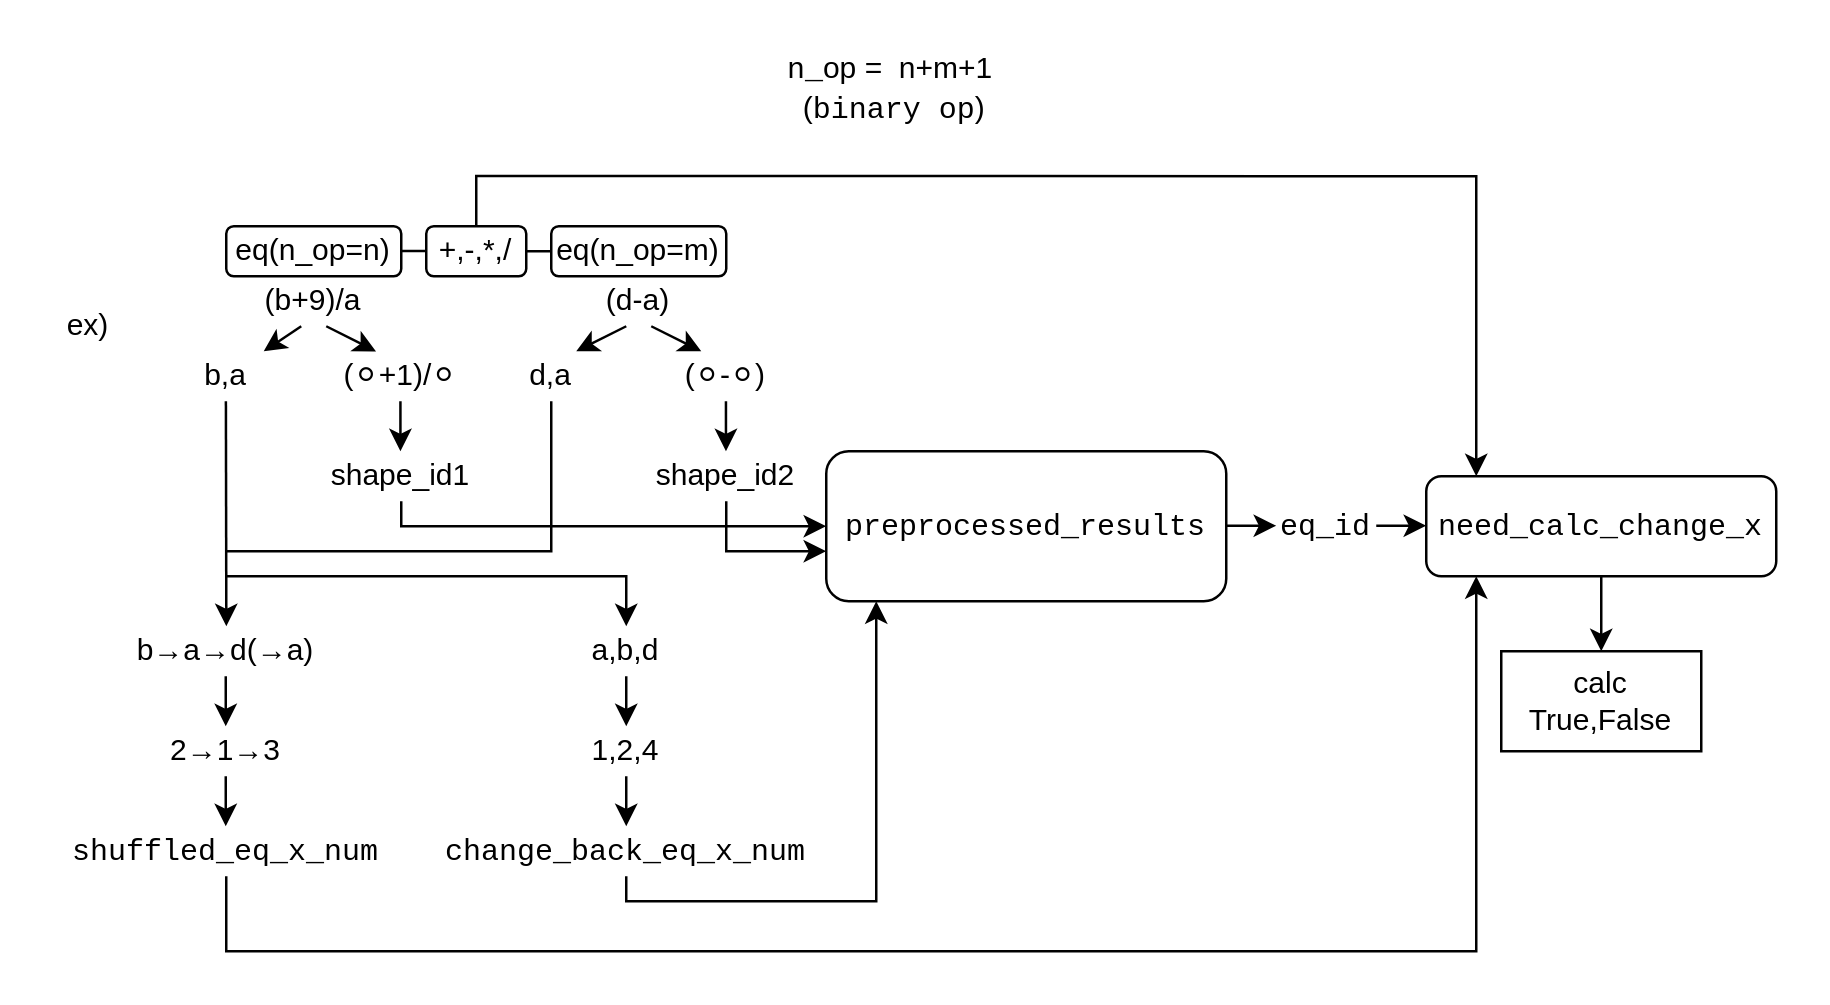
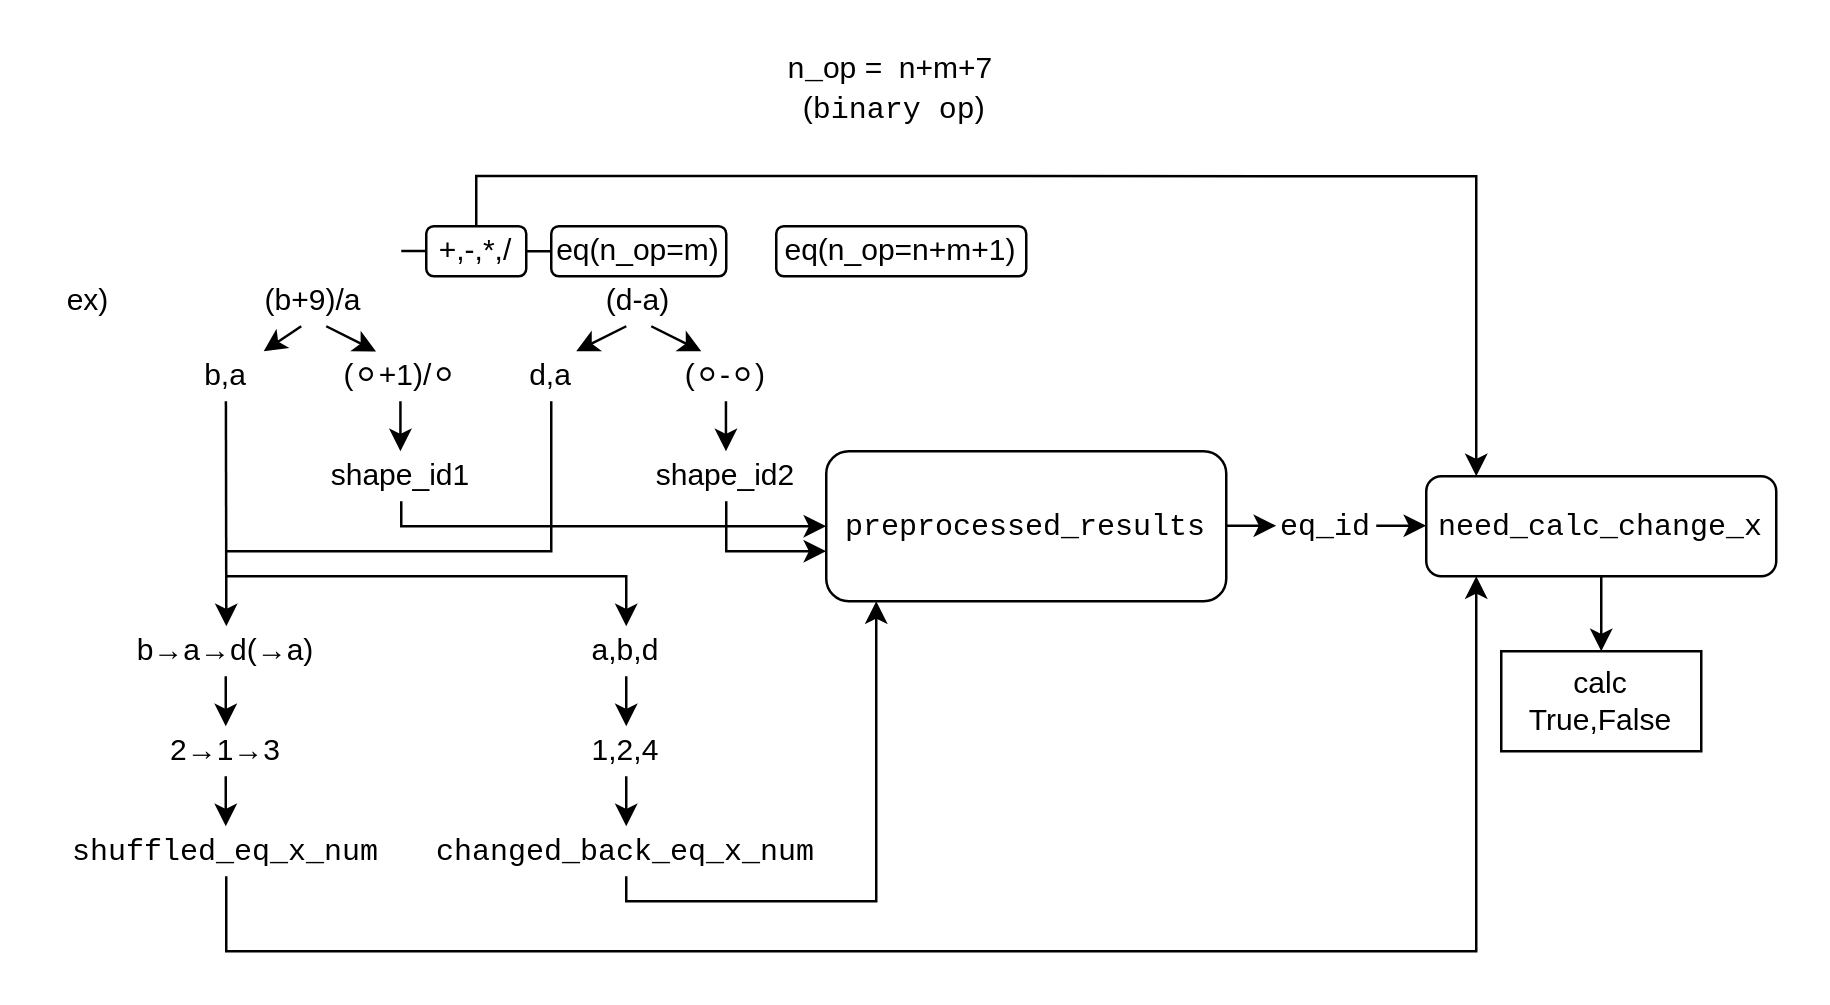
- <mxCell id="2" value="&lt;span style=&quot;font-family: Menlo, Monaco, &amp;quot;Courier New&amp;quot;, monospace; text-align: start; white-space: pre;&quot;&gt;n_&lt;/span&gt;op = &amp;nbsp;n+m+1&amp;nbsp;&lt;div&gt;(&lt;span style=&quot;font-family: Menlo, Monaco, &amp;quot;Courier New&amp;quot;, monospace; text-align: start; white-space: pre;&quot;&gt;binary op&lt;/span&gt;)&lt;br&gt;&lt;/div&gt;" style="text;html=1;align=center;verticalAlign=middle;whiteSpace=wrap;rounded=0;" vertex="1" parent="1"><mxGeometry x="310" width="95" height="30" as="geometry" y="20" /></mxCell>
+ <mxCell id="2" value="&lt;span style=&quot;font-family: Menlo, Monaco, &amp;quot;Courier New&amp;quot;, monospace; text-align: start; white-space: pre;&quot;&gt;n_&lt;/span&gt;op = &amp;nbsp;n+m+7&amp;nbsp;&lt;div&gt;(&lt;span style=&quot;font-family: Menlo, Monaco, &amp;quot;Courier New&amp;quot;, monospace; text-align: start; white-space: pre;&quot;&gt;binary op&lt;/span&gt;)&lt;br&gt;&lt;/div&gt;" style="text;html=1;align=center;verticalAlign=middle;whiteSpace=wrap;rounded=0;" vertex="1" parent="1"><mxGeometry x="310" width="95" height="30" as="geometry" y="20" /></mxCell>
- <mxCell id="46" value="eq(n_op=n)" style="rounded=1;whiteSpace=wrap;html=1;fillColor=none;" vertex="1" parent="43"><mxGeometry width="70" height="20" as="geometry" /></mxCell>
+ <mxCell id="44" value="eq(n_op=n+m+1)" style="rounded=1;whiteSpace=wrap;html=1;fillColor=none;" vertex="1" parent="43"><mxGeometry x="220" width="100" height="20" as="geometry" /></mxCell>
- <mxCell id="5" value="ex)" style="text;html=1;align=center;verticalAlign=middle;whiteSpace=wrap;rounded=0;" vertex="1" parent="1"><mxGeometry x="20" y="120" width="30" height="20" as="geometry" /></mxCell>
+ <mxCell id="5" value="ex)" style="text;html=1;align=center;verticalAlign=middle;whiteSpace=wrap;rounded=0;" vertex="1" parent="1"><mxGeometry y="110" width="30" height="20" as="geometry" x="20" /></mxCell>
- <mxCell id="20" value="&lt;div style=&quot;text-align: start; font-family: Menlo, Monaco, &amp;quot;Courier New&amp;quot;, monospace; line-height: 18px; white-space: pre;&quot;&gt;change_back_eq_x_num&lt;/div&gt;" style="text;html=1;align=center;verticalAlign=middle;whiteSpace=wrap;rounded=0;labelBackgroundColor=none;" vertex="1" parent="1"><mxGeometry x="170" y="330" width="160" height="20" as="geometry" /></mxCell>
+ <mxCell id="20" value="&lt;div style=&quot;text-align: start; font-family: Menlo, Monaco, &amp;quot;Courier New&amp;quot;, monospace; line-height: 18px; white-space: pre;&quot;&gt;changed_back_eq_x_num&lt;/div&gt;" style="text;html=1;align=center;verticalAlign=middle;whiteSpace=wrap;rounded=0;labelBackgroundColor=none;" vertex="1" parent="1"><mxGeometry x="170" y="330" width="160" height="20" as="geometry" /></mxCell>
